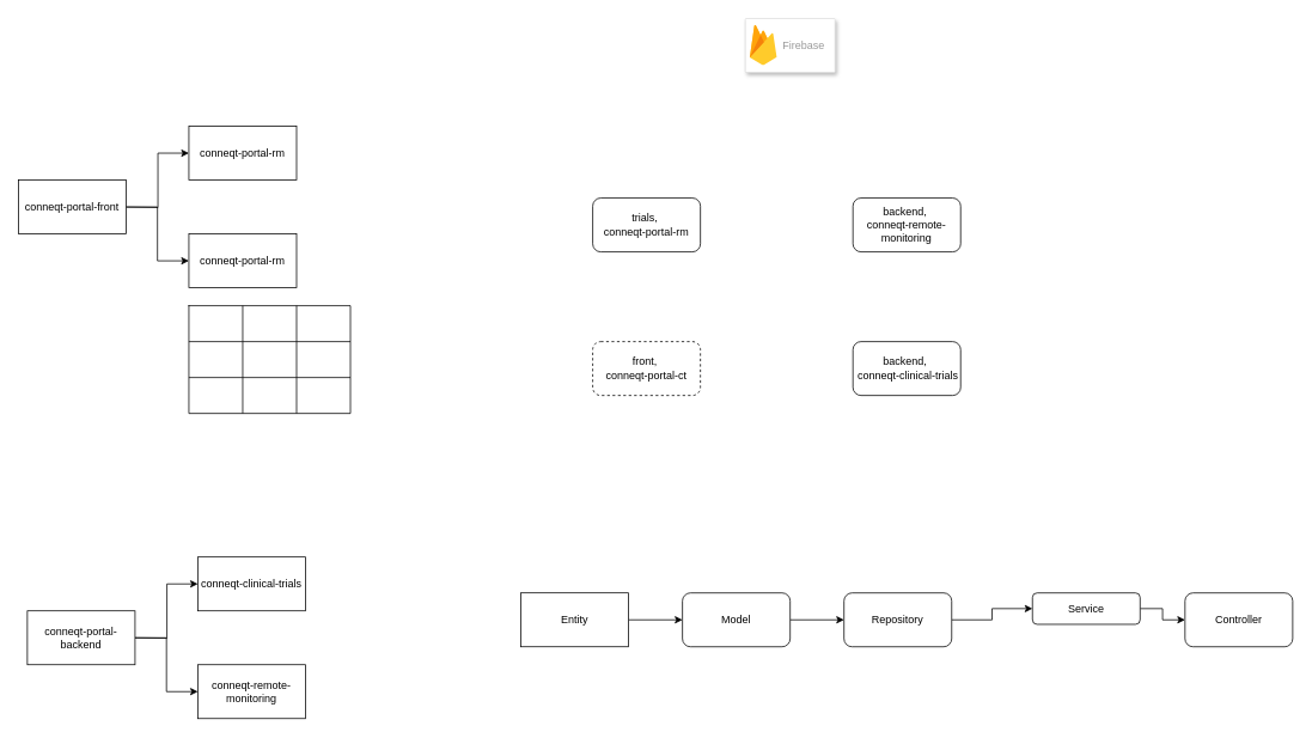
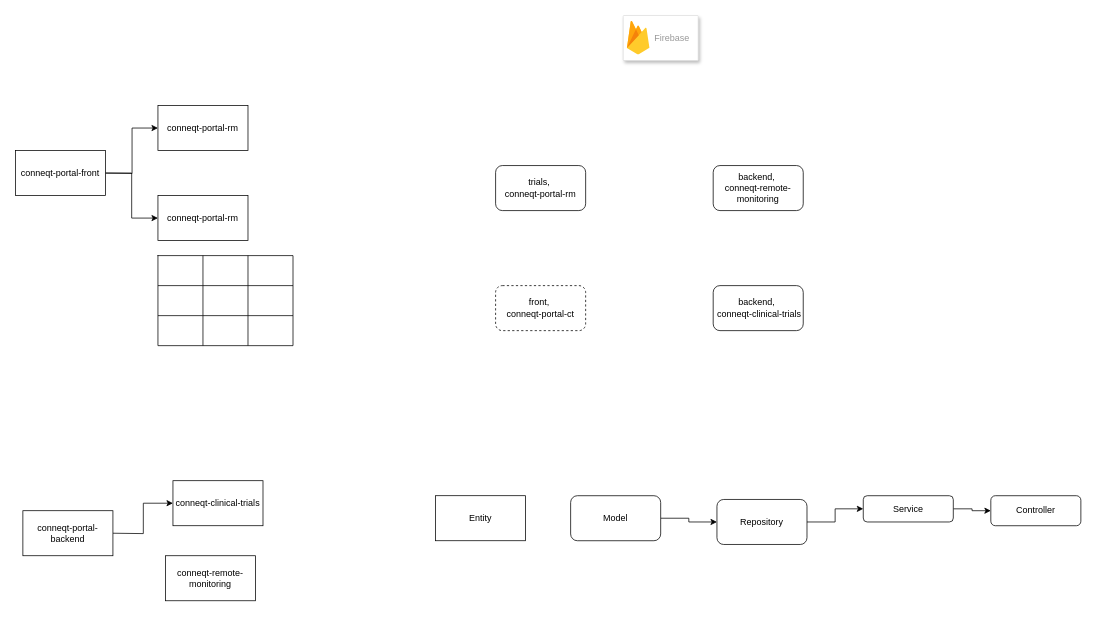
- <mxCell id="12" value="conneqt-clinical-trials" style="rounded=0;whiteSpace=wrap;html=1;" parent="1" vertex="1"><mxGeometry x="220" y="620" width="120" height="60" as="geometry" /></mxCell>
+ <mxCell id="12" value="conneqt-clinical-trials" style="rounded=0;whiteSpace=wrap;html=1;" parent="1" vertex="1"><mxGeometry x="230" y="640" width="120" height="60" as="geometry" /></mxCell>
- <mxCell id="18" value="" style="edgeStyle=orthogonalEdgeStyle;rounded=0;orthogonalLoop=1;jettySize=auto;html=1;" parent="1" source="19" target="21" edge="1"><mxGeometry relative="1" as="geometry" /></mxCell>
- <mxCell id="23" value="Repository" style="rounded=1;whiteSpace=wrap;html=1;" parent="1" vertex="1"><mxGeometry x="940" y="660" width="120" height="60" as="geometry" /></mxCell>
+ <mxCell id="23" value="Repository" style="rounded=1;whiteSpace=wrap;html=1;" parent="1" vertex="1"><mxGeometry x="955" y="665" width="120" height="60" as="geometry" /></mxCell>
- <mxCell id="26" value="Controller" style="rounded=1;whiteSpace=wrap;html=1;" parent="1" vertex="1"><mxGeometry x="1320" y="660" width="120" height="60" as="geometry" /></mxCell>
+ <mxCell id="26" value="Controller" style="rounded=1;whiteSpace=wrap;html=1;" parent="1" vertex="1"><mxGeometry x="1320" y="660" width="120" height="40" as="geometry" /></mxCell>
- <mxCell id="10" value="" style="edgeStyle=orthogonalEdgeStyle;rounded=0;orthogonalLoop=1;jettySize=auto;html=1;" parent="1" source="11" target="13" edge="1"><mxGeometry relative="1" as="geometry" /></mxCell>
